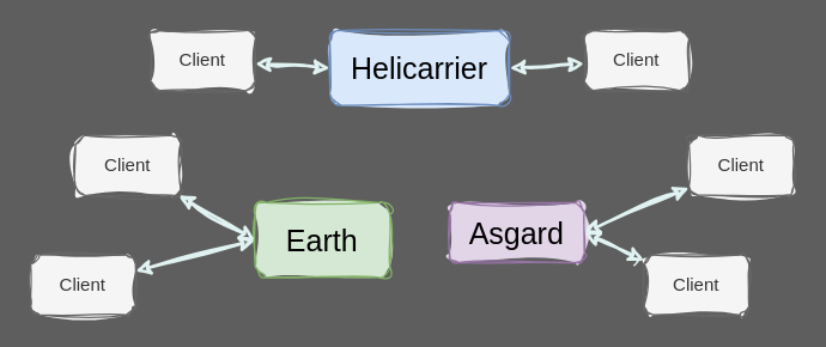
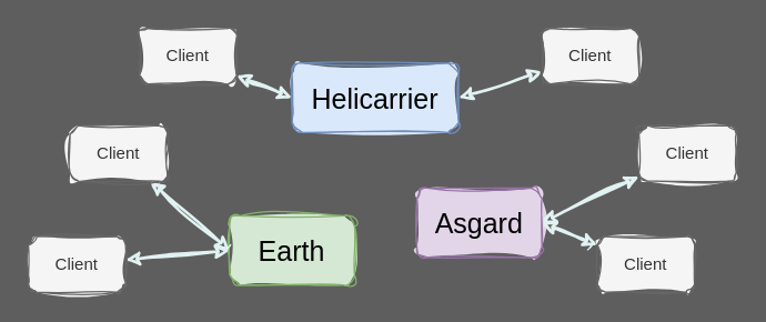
- <mxCell id="4" value="Helicarrier" style="rounded=1;whiteSpace=wrap;html=1;fontSize=20;fillColor=#dae8fc;strokeColor=#6c8ebf;sketch=1;curveFitting=1;jiggle=2;fillStyle=solid;" parent="1" vertex="1"><mxGeometry x="220" y="20" width="120" height="50" as="geometry" /></mxCell>
+ <mxCell id="4" value="Helicarrier" style="rounded=1;whiteSpace=wrap;html=1;fontSize=20;fillColor=#dae8fc;strokeColor=#6c8ebf;sketch=1;curveFitting=1;jiggle=2;fillStyle=solid;" parent="1" vertex="1"><mxGeometry x="210" y="45" width="120" height="50" as="geometry" /></mxCell>
- <mxCell id="3" value="Asgard" style="rounded=1;whiteSpace=wrap;html=1;fontSize=20;fillColor=#e1d5e7;strokeColor=#9673a6;sketch=1;curveFitting=1;jiggle=2;fillStyle=solid;" parent="1" vertex="1"><mxGeometry x="300" y="135" width="90" height="40" as="geometry" /></mxCell>
+ <mxCell id="3" value="Asgard" style="rounded=1;whiteSpace=wrap;html=1;fontSize=20;fillColor=#e1d5e7;strokeColor=#9673a6;sketch=1;curveFitting=1;jiggle=2;fillStyle=solid;" parent="1" vertex="1"><mxGeometry x="300" y="135" width="90" height="50" as="geometry" /></mxCell>
- <mxCell id="2" value="Earth" style="rounded=1;whiteSpace=wrap;html=1;fontSize=20;fillColor=#d5e8d4;strokeColor=#82b366;sketch=1;curveFitting=1;jiggle=2;fillStyle=solid;" parent="1" vertex="1"><mxGeometry x="170" y="135" width="90" height="50" as="geometry" /></mxCell>
+ <mxCell id="2" value="Earth" style="rounded=1;whiteSpace=wrap;html=1;fontSize=20;fillColor=#d5e8d4;strokeColor=#82b366;sketch=1;curveFitting=1;jiggle=2;fillStyle=solid;" parent="1" vertex="1"><mxGeometry x="165" y="155" width="90" height="50" as="geometry" /></mxCell>
